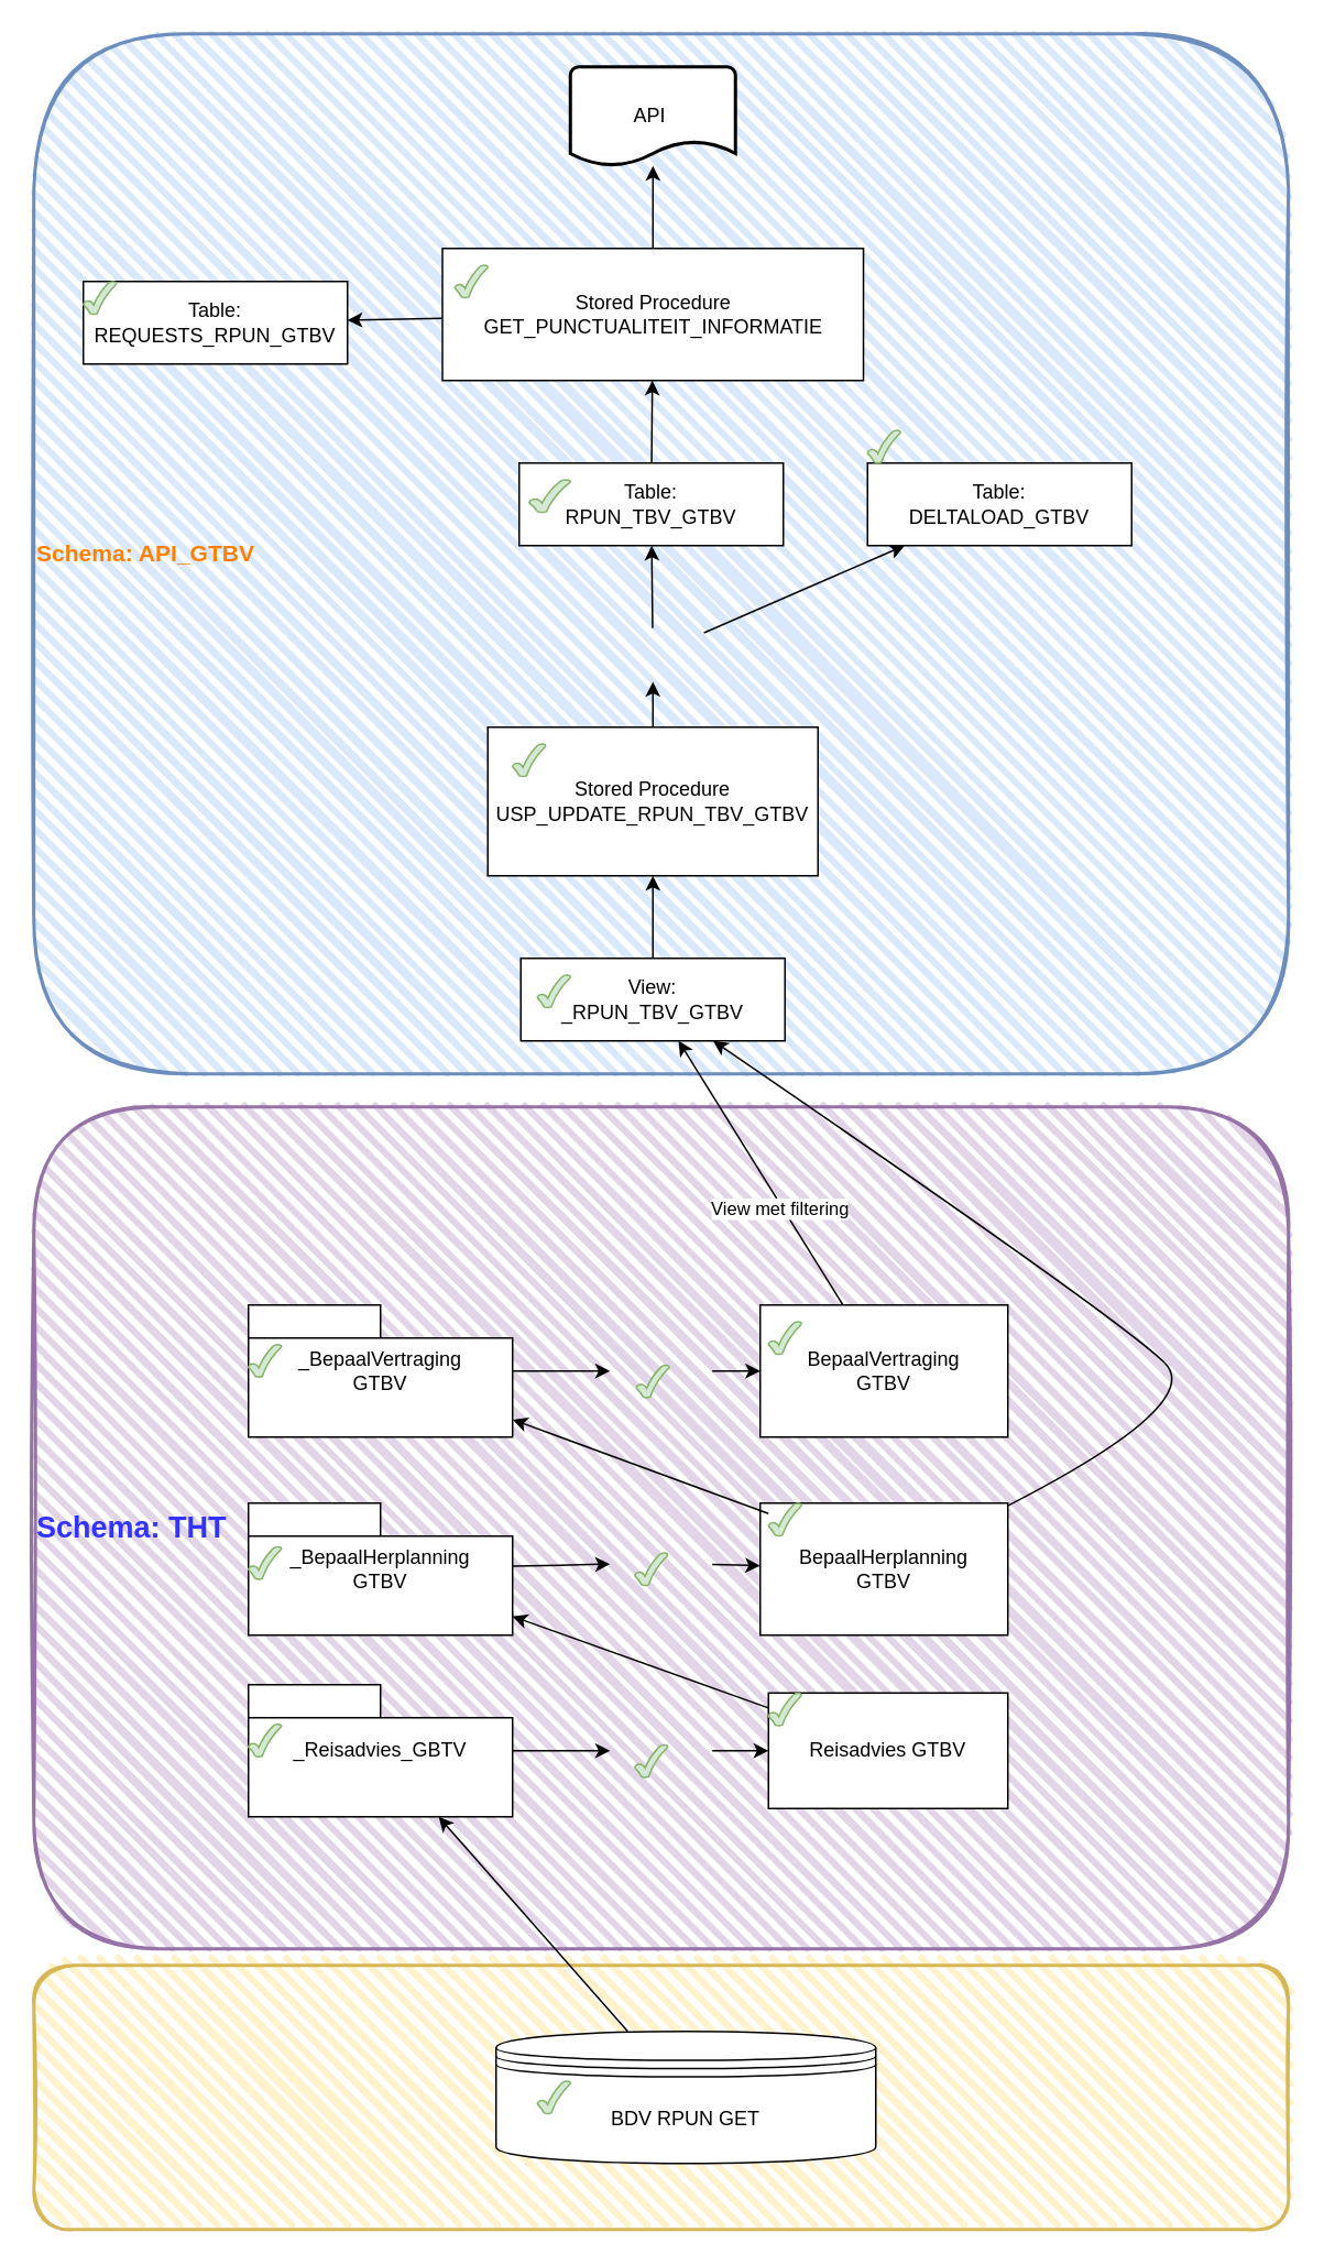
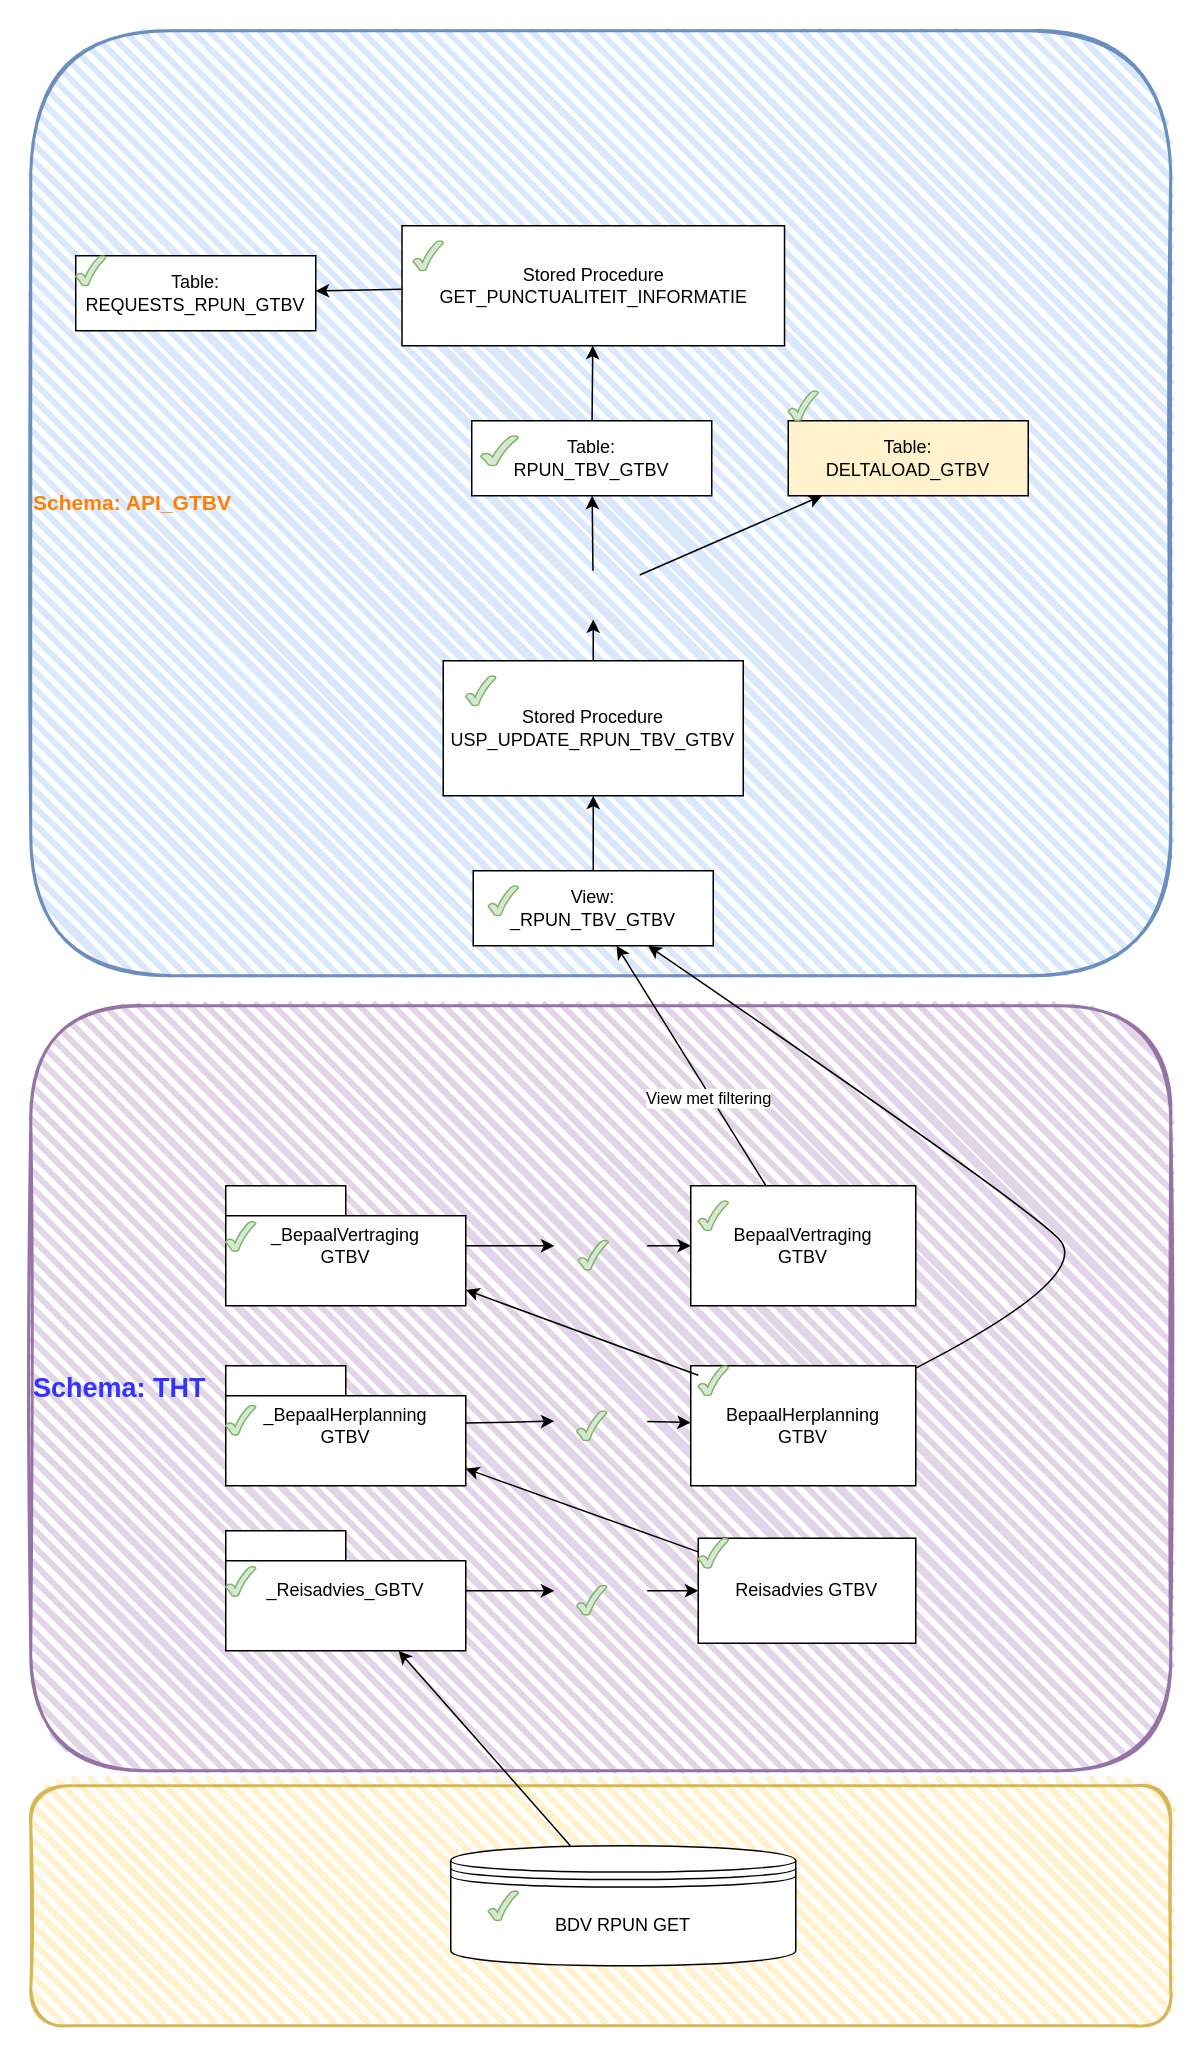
- <mxCell id="8" value="API&amp;nbsp;" style="strokeWidth=2;html=1;shape=mxgraph.flowchart.document2;whiteSpace=wrap;size=0.25;" parent="1" vertex="1"><mxGeometry x="345.01" y="40" width="100" height="60" as="geometry" /></mxCell>
- <mxCell id="12" value="" style="endArrow=classic;html=1;rounded=0;" parent="1" source="9" target="8" edge="1"><mxGeometry width="50" height="50" relative="1" as="geometry"><mxPoint x="590.01" y="430" as="sourcePoint" /><mxPoint x="640.01" y="380" as="targetPoint" /></mxGeometry></mxCell>
- <mxCell id="34" value="Table:&lt;br&gt;DELTALOAD_GTBV" style="whiteSpace=wrap;html=1;align=center;" parent="1" vertex="1"><mxGeometry x="525" y="280" width="160" height="50" as="geometry" /></mxCell>
+ <mxCell id="34" value="Table:&lt;br&gt;DELTALOAD_GTBV" style="whiteSpace=wrap;html=1;align=center;fillColor=#fff2cc;" parent="1" vertex="1"><mxGeometry x="525" y="280" width="160" height="50" as="geometry" /></mxCell>
